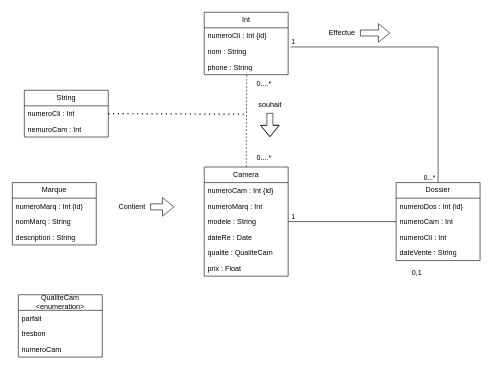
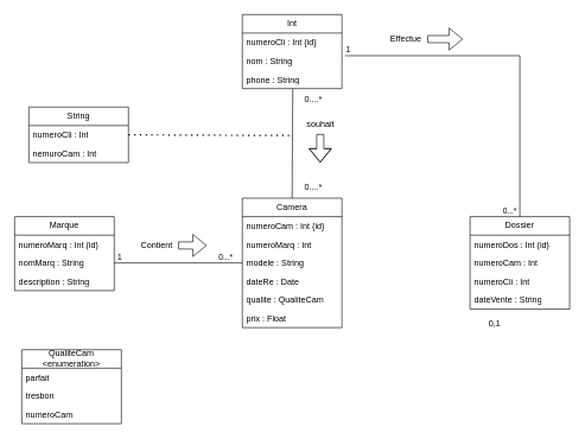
- <mxCell id="38" value="" style="endArrow=none;html=1;rounded=0;exitX=0.5;exitY=0;exitDx=0;exitDy=0;entryX=0.506;entryY=1.023;entryDx=0;entryDy=0;entryPerimeter=0;dashed=1;" edge="1" parent="1" source="2" target="16"><mxGeometry width="50" height="50" relative="1" as="geometry"><mxPoint x="410" y="230" as="sourcePoint" /><mxPoint x="410" y="130" as="targetPoint" /></mxGeometry></mxCell>
+ <mxCell id="38" value="" style="endArrow=none;html=1;rounded=0;exitX=0.5;exitY=0;exitDx=0;exitDy=0;entryX=0.506;entryY=1.023;entryDx=0;entryDy=0;entryPerimeter=0;" edge="1" parent="1" source="2" target="16"><mxGeometry width="50" height="50" relative="1" as="geometry"><mxPoint x="410" y="230" as="sourcePoint" /><mxPoint x="410" y="130" as="targetPoint" /></mxGeometry></mxCell>
+ <mxCell id="34" value="" style="endArrow=none;html=1;edgeStyle=orthogonalEdgeStyle;rounded=0;exitX=1;exitY=0.5;exitDx=0;exitDy=0;entryX=0;entryY=0.5;entryDx=0;entryDy=0;" parent="1" source="11" target="5" edge="1"><mxGeometry relative="1" as="geometry"><mxPoint x="150" y="410" as="sourcePoint" /><mxPoint x="310" y="410" as="targetPoint" /></mxGeometry></mxCell>
+ <mxCell id="35" value="1" style="edgeLabel;resizable=0;html=1;align=left;verticalAlign=bottom;" parent="34" connectable="0" vertex="1"><mxGeometry x="-1" relative="1" as="geometry"><mxPoint x="3" as="offset" /></mxGeometry></mxCell>
+ <mxCell id="36" value="0...*&amp;nbsp;" style="edgeLabel;resizable=0;html=1;align=right;verticalAlign=bottom;" parent="34" connectable="0" vertex="1"><mxGeometry x="1" relative="1" as="geometry"><mxPoint x="-10" as="offset" /></mxGeometry></mxCell>
- <mxCell id="29" value="" style="endArrow=none;html=1;edgeStyle=orthogonalEdgeStyle;rounded=0;exitX=1;exitY=0.5;exitDx=0;exitDy=0;entryX=0;entryY=0.5;entryDx=0;entryDy=0;" parent="1" source="5" target="19" edge="1"><mxGeometry relative="1" as="geometry"><mxPoint x="280" y="410" as="sourcePoint" /><mxPoint x="440" y="410" as="targetPoint" /></mxGeometry></mxCell>
- <mxCell id="30" value="1" style="edgeLabel;resizable=0;html=1;align=left;verticalAlign=bottom;" parent="29" connectable="0" vertex="1"><mxGeometry x="-1" relative="1" as="geometry"><mxPoint x="4" as="offset" /></mxGeometry></mxCell>
